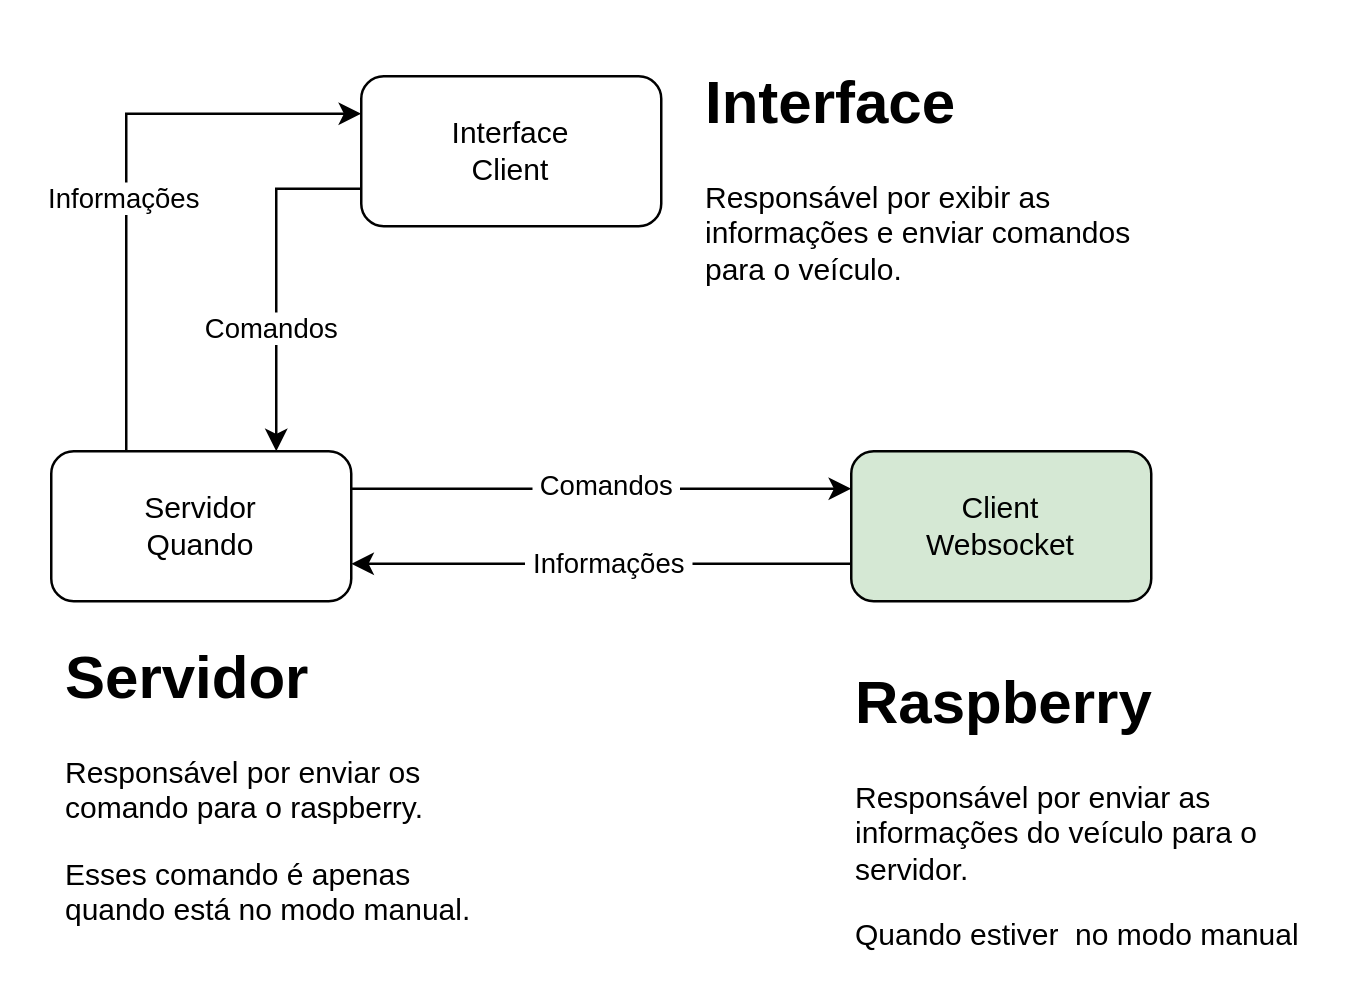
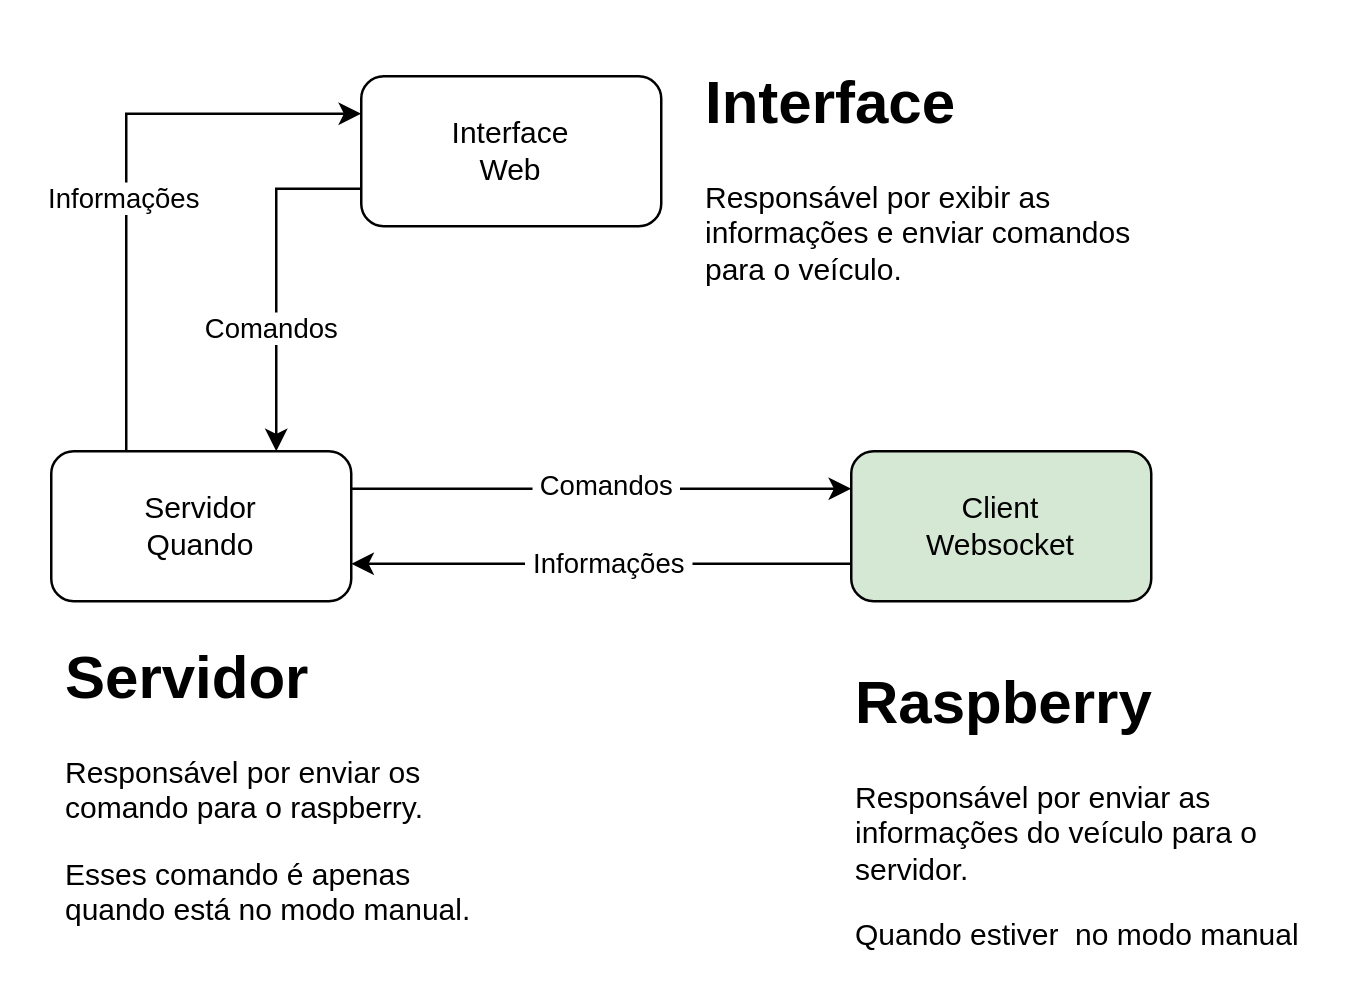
- <mxCell id="14" value="Interface&lt;div&gt;Client&lt;/div&gt;" style="rounded=1;whiteSpace=wrap;html=1;" vertex="1" parent="1"><mxGeometry x="144" y="30" width="120" height="60" as="geometry" /></mxCell>
+ <mxCell id="14" value="Interface&lt;div&gt;Web&lt;/div&gt;" style="rounded=1;whiteSpace=wrap;html=1;" vertex="1" parent="1"><mxGeometry x="144" y="30" width="120" height="60" as="geometry" /></mxCell>
